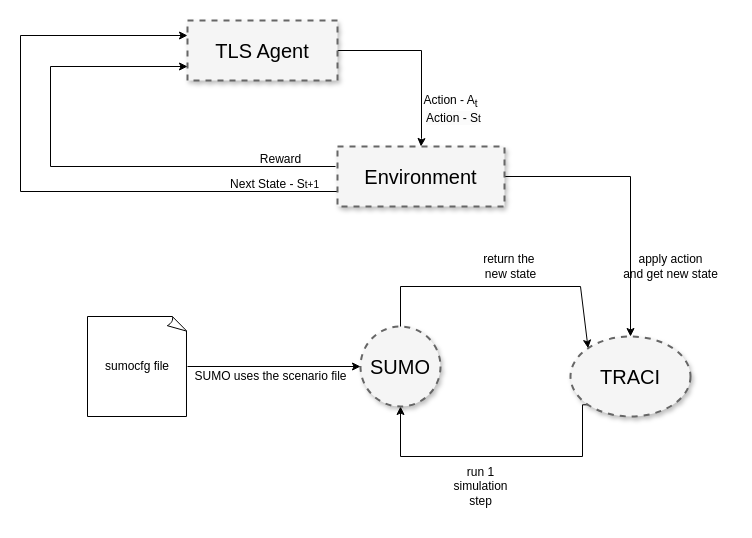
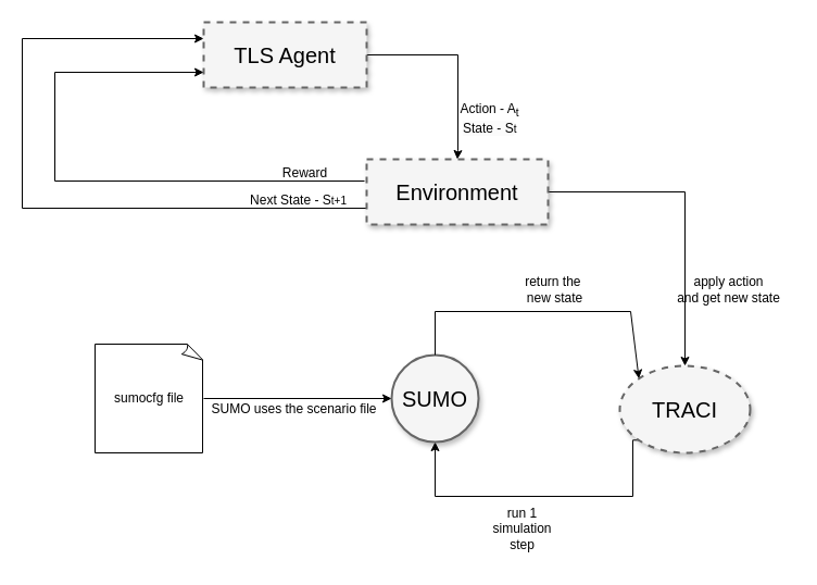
- <mxCell id="21" value="&lt;span style=&quot;forced-color-adjust: none; color: rgb(0, 0, 0); font-family: Helvetica; font-size: 12px; font-style: normal; font-variant-ligatures: normal; font-variant-caps: normal; font-weight: 400; letter-spacing: normal; orphans: 2; text-indent: 0px; text-transform: none; widows: 2; word-spacing: 0px; -webkit-text-stroke-width: 0px; white-space: nowrap; text-decoration-thickness: initial; text-decoration-style: initial; text-decoration-color: initial; text-align: center; background-color: rgb(251, 251, 251); float: none; display: inline !important;&quot;&gt;Action - S&lt;/span&gt;&lt;span style=&quot;forced-color-adjust: none; color: rgb(0, 0, 0); font-family: Helvetica; font-style: normal; font-variant-ligatures: normal; font-variant-caps: normal; font-weight: 400; letter-spacing: normal; orphans: 2; text-indent: 0px; text-transform: none; widows: 2; word-spacing: 0px; -webkit-text-stroke-width: 0px; white-space: nowrap; text-decoration-thickness: initial; text-decoration-style: initial; text-decoration-color: initial; text-align: center; background-color: rgb(251, 251, 251); font-size: 10px;&quot;&gt;t&lt;/span&gt;" style="text;whiteSpace=wrap;html=1;" vertex="1" parent="1"><mxGeometry x="424" y="104" width="80" height="40" as="geometry" /></mxCell>
+ <mxCell id="21" value="&lt;span style=&quot;forced-color-adjust: none; color: rgb(0, 0, 0); font-family: Helvetica; font-size: 12px; font-style: normal; font-variant-ligatures: normal; font-variant-caps: normal; font-weight: 400; letter-spacing: normal; orphans: 2; text-indent: 0px; text-transform: none; widows: 2; word-spacing: 0px; -webkit-text-stroke-width: 0px; white-space: nowrap; text-decoration-thickness: initial; text-decoration-style: initial; text-decoration-color: initial; text-align: center; background-color: rgb(251, 251, 251); float: none; display: inline !important;&quot;&gt;State - S&lt;/span&gt;&lt;span style=&quot;forced-color-adjust: none; color: rgb(0, 0, 0); font-family: Helvetica; font-style: normal; font-variant-ligatures: normal; font-variant-caps: normal; font-weight: 400; letter-spacing: normal; orphans: 2; text-indent: 0px; text-transform: none; widows: 2; word-spacing: 0px; -webkit-text-stroke-width: 0px; white-space: nowrap; text-decoration-thickness: initial; text-decoration-style: initial; text-decoration-color: initial; text-align: center; background-color: rgb(251, 251, 251); font-size: 10px;&quot;&gt;t&lt;/span&gt;" style="text;whiteSpace=wrap;html=1;" vertex="1" parent="1"><mxGeometry x="424" y="104" width="80" height="40" as="geometry" /></mxCell>
- <mxCell id="10" value="SUMO" style="ellipse;whiteSpace=wrap;html=1;fontSize=20;fillColor=#f5f5f5;strokeColor=#666666;shadow=1;strokeWidth=2;dashed=1;" parent="1" vertex="1"><mxGeometry x="360" y="326" width="80" height="80" as="geometry" /></mxCell>
+ <mxCell id="10" value="SUMO" style="ellipse;whiteSpace=wrap;html=1;fontSize=20;fillColor=#f5f5f5;strokeColor=#666666;shadow=1;strokeWidth=2;dashed=0;" parent="1" vertex="1"><mxGeometry x="360" y="326" width="80" height="80" as="geometry" /></mxCell>
